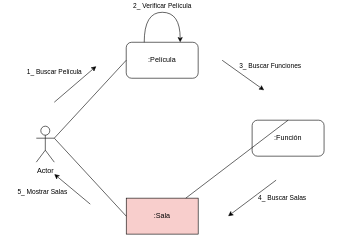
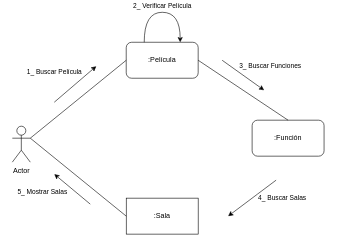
- <mxCell id="2" value="Actor" style="shape=umlActor;verticalLabelPosition=bottom;verticalAlign=top;html=1;outlineConnect=0;" vertex="1" parent="1"><mxGeometry x="60" y="210" width="30" height="60" as="geometry" /></mxCell>
+ <mxCell id="2" value="Actor" style="shape=umlActor;verticalLabelPosition=bottom;verticalAlign=top;html=1;outlineConnect=0;" vertex="1" parent="1"><mxGeometry x="20" y="210" width="30" height="60" as="geometry" /></mxCell>
- <mxCell id="7" value="" style="endArrow=none;html=1;rounded=0;exitX=0.5;exitY=0;exitDx=0;exitDy=0;" edge="1" parent="1" source="4" target="5"><mxGeometry width="50" height="50" relative="1" as="geometry"><mxPoint x="300" y="290" as="sourcePoint" /><mxPoint x="350" y="240" as="targetPoint" /></mxGeometry></mxCell>
+ <mxCell id="7" value="" style="endArrow=none;html=1;rounded=0;entryX=1;entryY=0.5;entryDx=0;entryDy=0;exitX=0.5;exitY=0;exitDx=0;exitDy=0;" edge="1" parent="1" source="4" target="3"><mxGeometry width="50" height="50" relative="1" as="geometry"><mxPoint x="300" y="290" as="sourcePoint" /><mxPoint x="350" y="240" as="targetPoint" /></mxGeometry></mxCell>
- <mxCell id="5" value=":Sala" style="rounded=0;whiteSpace=wrap;html=1;fillColor=#f8cecc;" vertex="1" parent="1"><mxGeometry x="210" y="330" width="120" height="60" as="geometry" /></mxCell>
+ <mxCell id="5" value=":Sala" style="rounded=0;whiteSpace=wrap;html=1;" vertex="1" parent="1"><mxGeometry x="210" y="330" width="120" height="60" as="geometry" /></mxCell>
